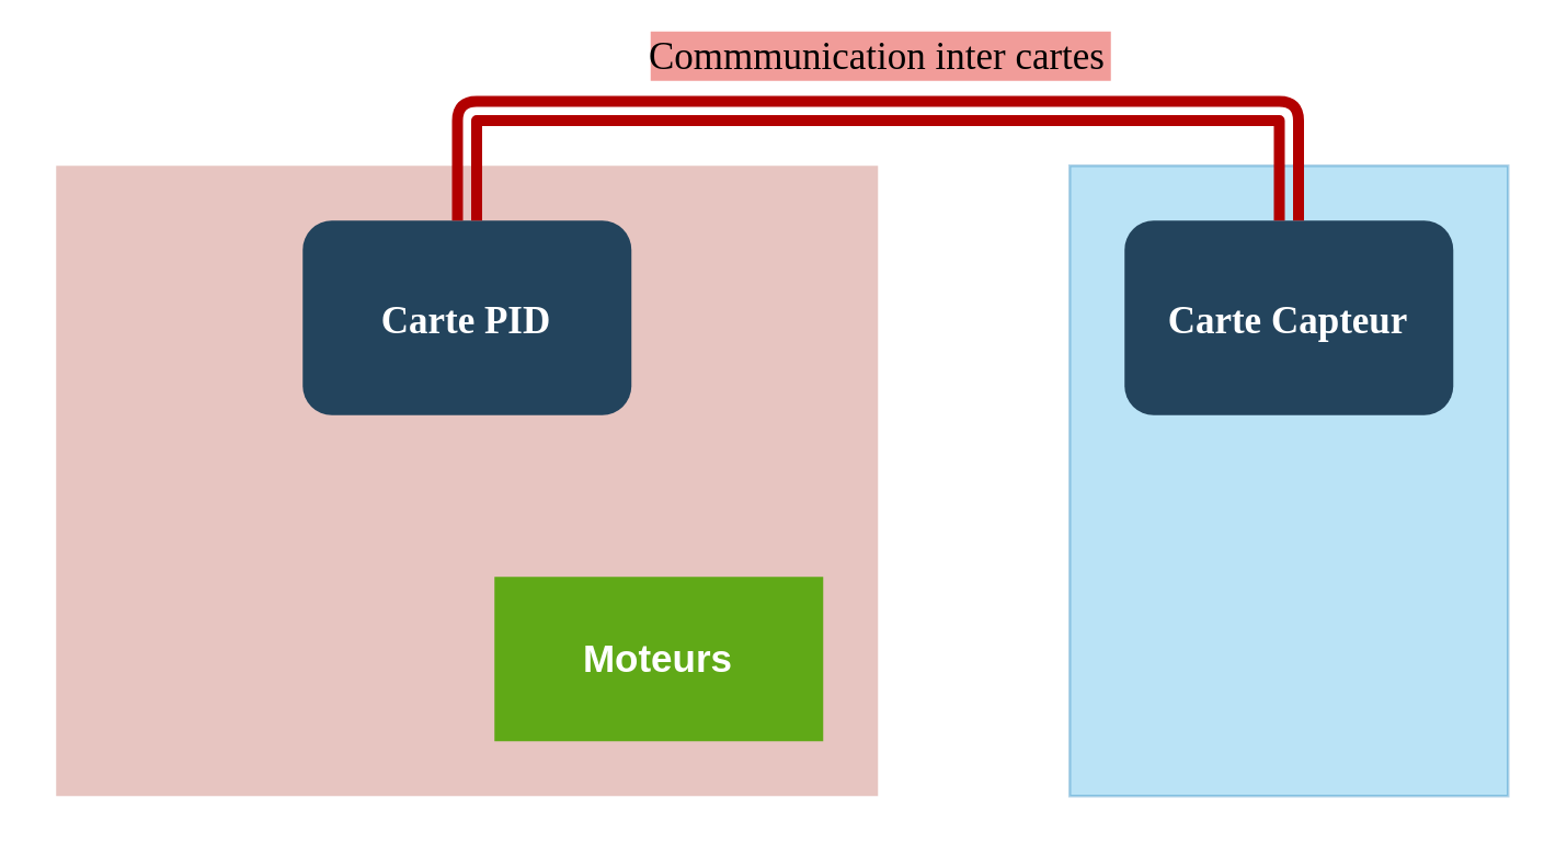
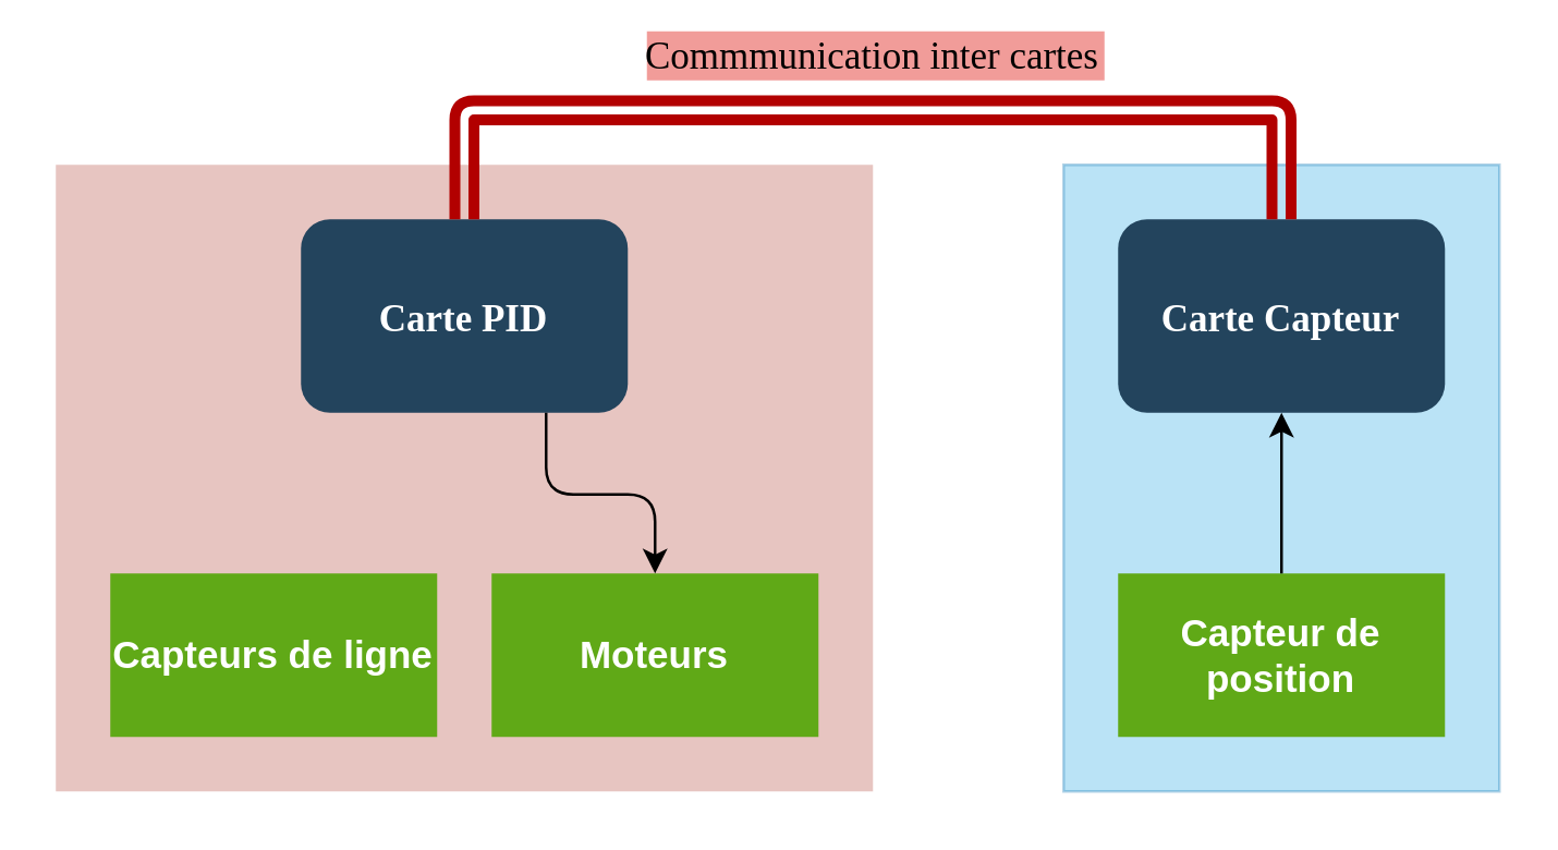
+ <mxCell id="6" value="" style="edgeStyle=elbowEdgeStyle;elbow=vertical;endArrow=classic;html=1;fontSize=14;exitX=0.75;exitY=1;exitDx=0;exitDy=0;entryX=0.5;entryY=0;entryDx=0;entryDy=0;" edge="1" parent="1" source="3" target="5"><mxGeometry width="50" height="50" relative="1" as="geometry"><mxPoint x="260" y="290" as="sourcePoint" /><mxPoint x="310" y="240" as="targetPoint" /></mxGeometry></mxCell>
+ <mxCell id="10" value="" style="edgeStyle=elbowEdgeStyle;elbow=vertical;endArrow=classic;html=1;fontSize=14;exitX=0.5;exitY=0;exitDx=0;exitDy=0;entryX=0.5;entryY=1;entryDx=0;entryDy=0;" edge="1" parent="1" source="9" target="8"><mxGeometry width="50" height="50" relative="1" as="geometry"><mxPoint x="560" y="290" as="sourcePoint" /><mxPoint x="610" y="240" as="targetPoint" /></mxGeometry></mxCell>
+ <mxCell id="4" value="Capteurs de ligne" style="rounded=0;whiteSpace=wrap;html=1;strokeColor=none;fillColor=#60a917;fontColor=#ffffff;fontStyle=1;fontSize=14;" vertex="1" parent="1"><mxGeometry x="40" y="210" width="120" height="60" as="geometry" /></mxCell>
+ <mxCell id="9" value="Capteur de position" style="rounded=0;whiteSpace=wrap;html=1;strokeColor=none;fillColor=#60a917;fontColor=#ffffff;fontStyle=1;fontSize=14;" vertex="1" parent="1"><mxGeometry x="410" y="210" width="120" height="60" as="geometry" /></mxCell>
